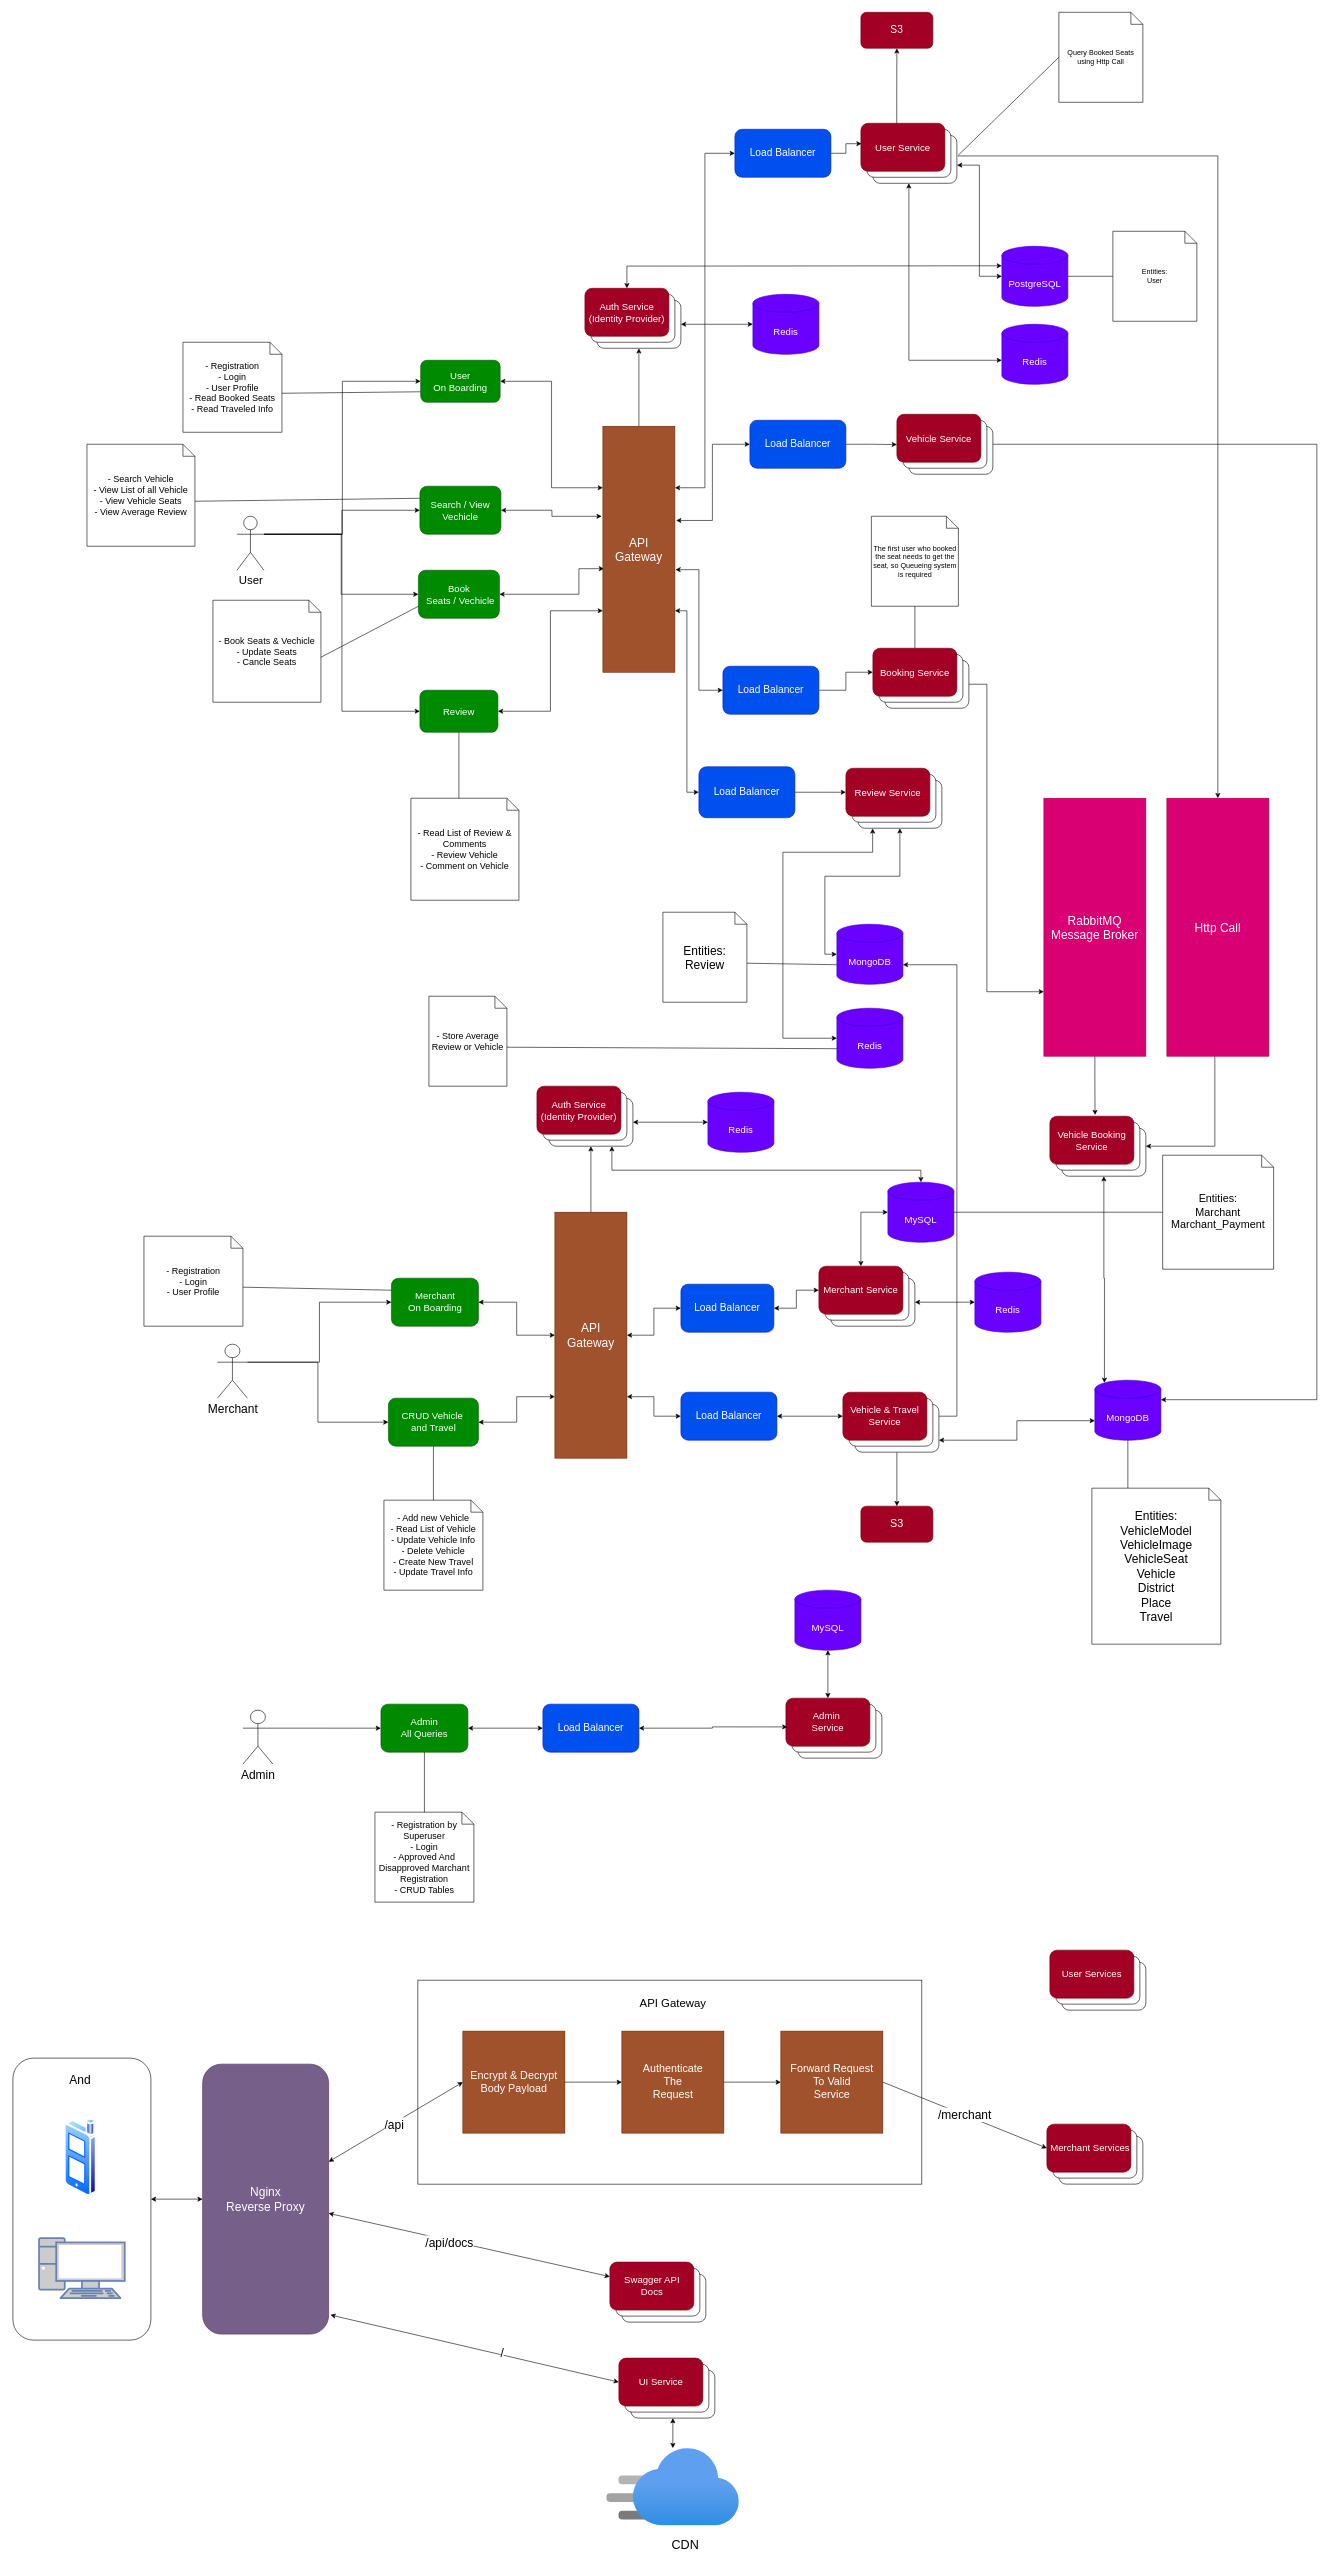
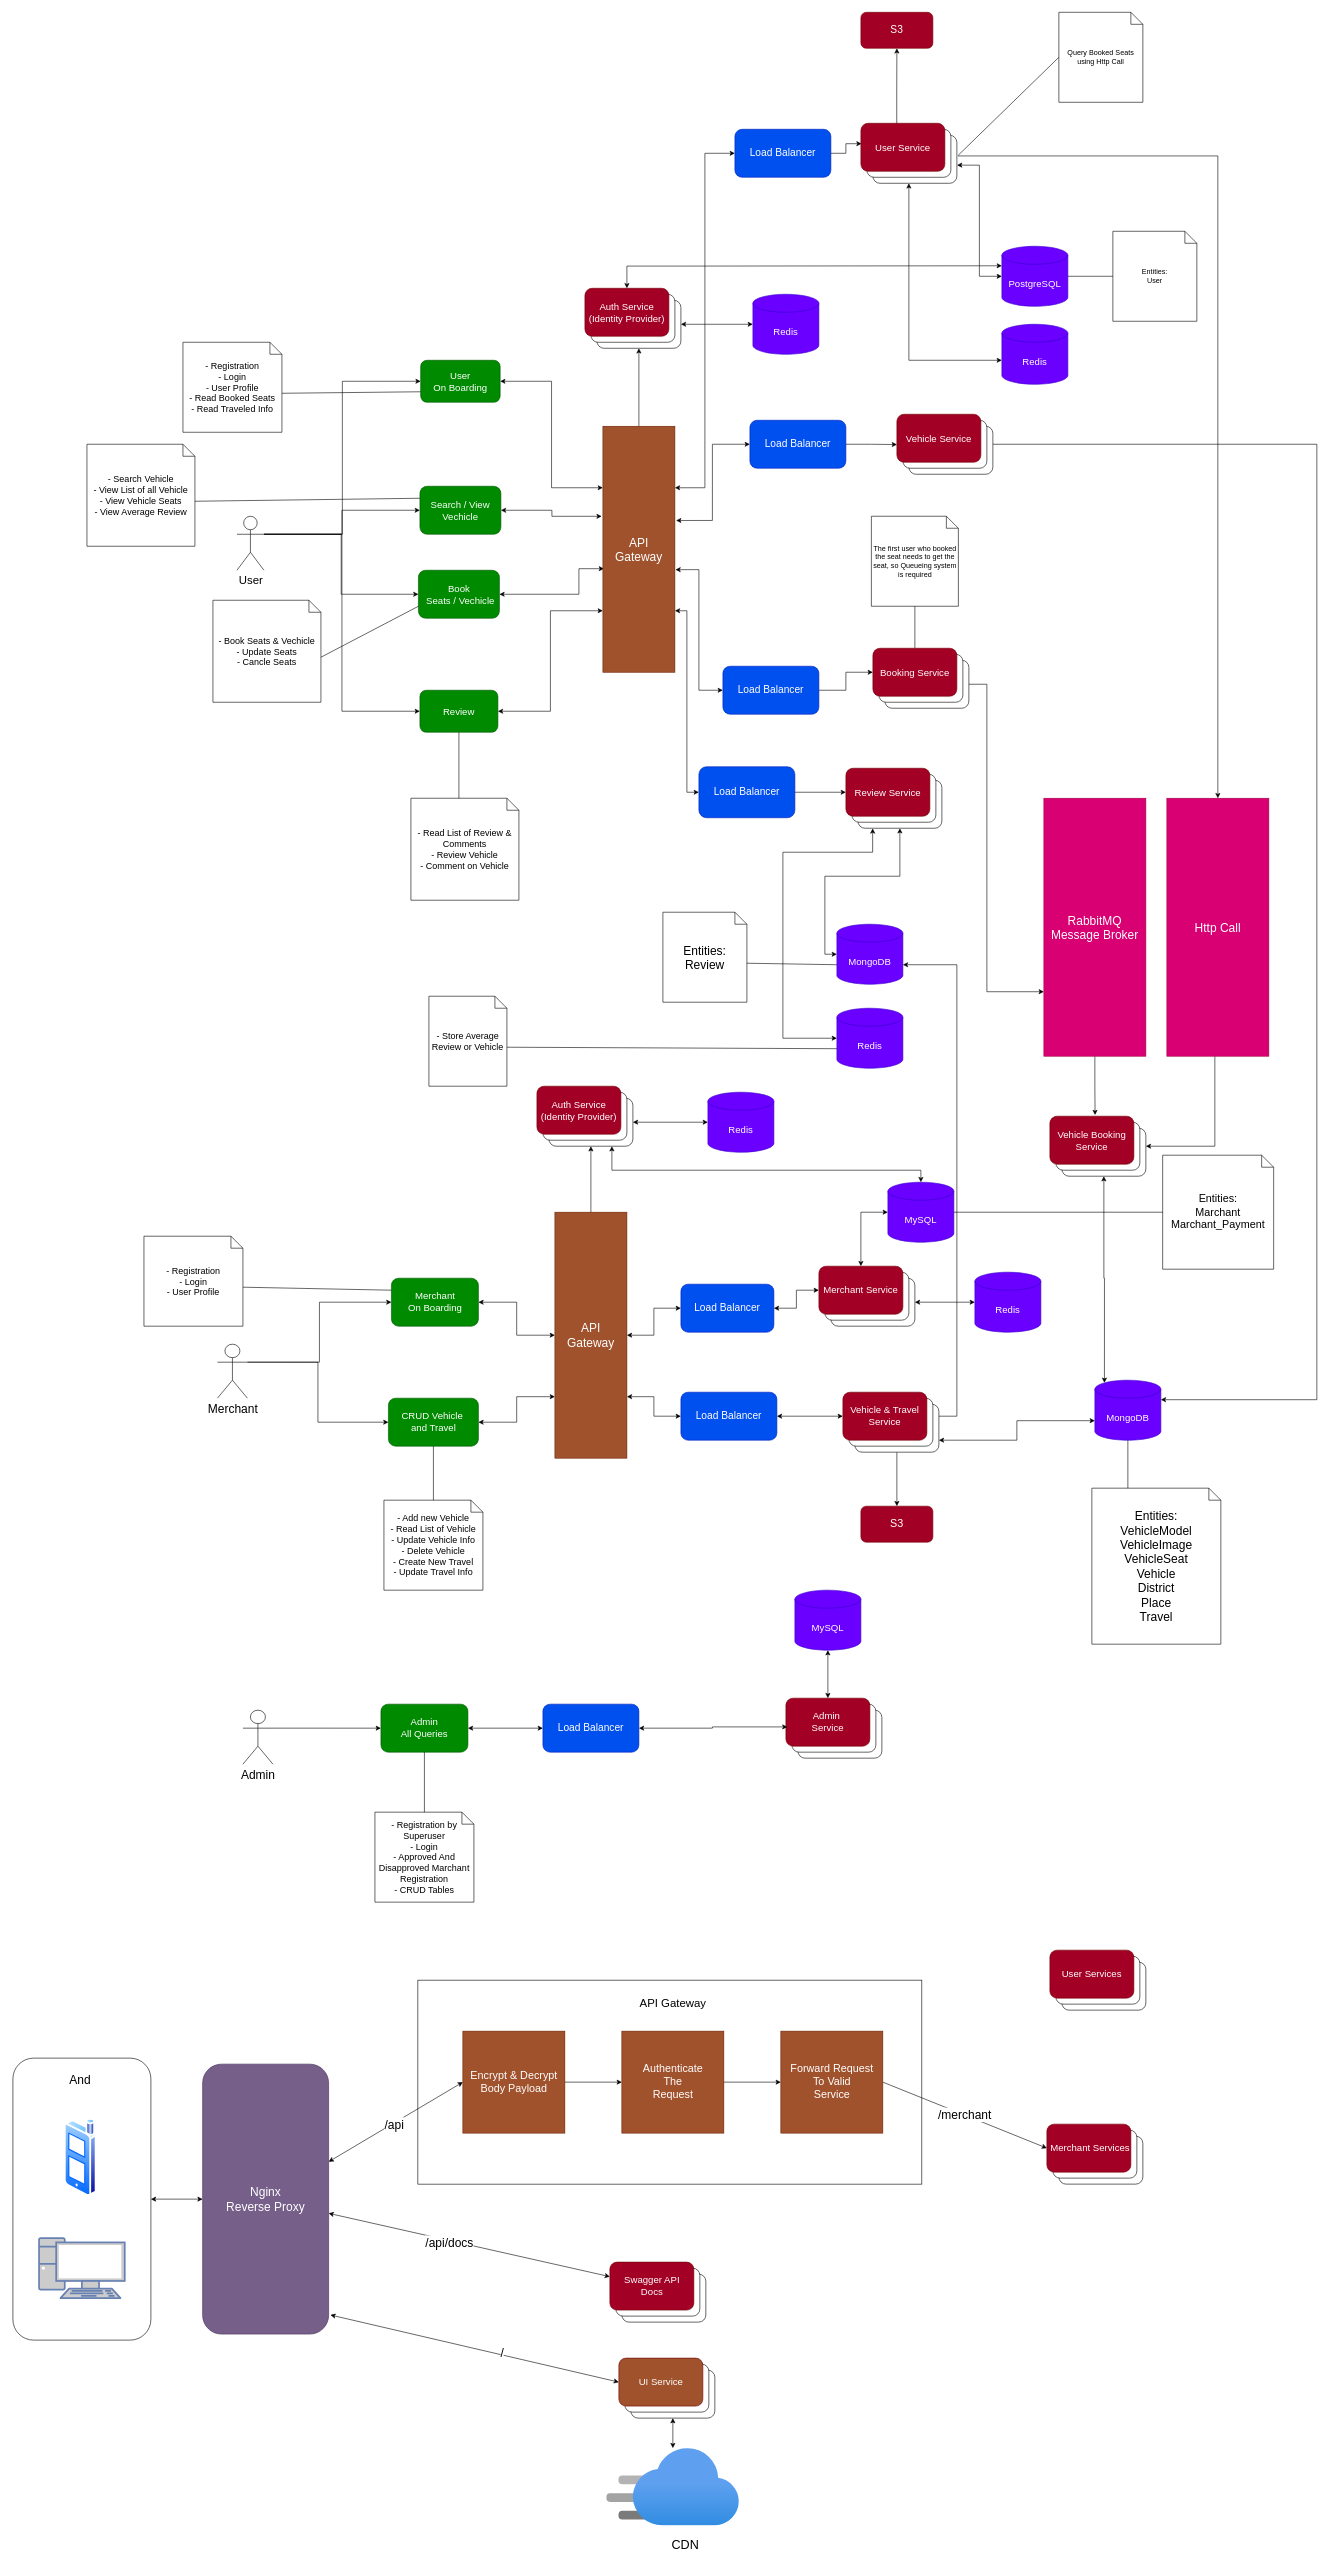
- <mxCell id="183" value="&lt;span style=&quot;font-size: 16px;&quot;&gt;UI Service&lt;/span&gt;" style="rounded=1;whiteSpace=wrap;html=1;fillColor=#a20025;fontColor=#ffffff;strokeColor=#6F0000;" parent="180" vertex="1"><mxGeometry width="140" height="80" as="geometry" /></mxCell>
+ <mxCell id="183" value="&lt;span style=&quot;font-size: 16px;&quot;&gt;UI Service&lt;/span&gt;" style="rounded=1;whiteSpace=wrap;html=1;fillColor=#a0522d;fontColor=#ffffff;strokeColor=#6F0000;" parent="180" vertex="1"><mxGeometry width="140" height="80" as="geometry" /></mxCell>
